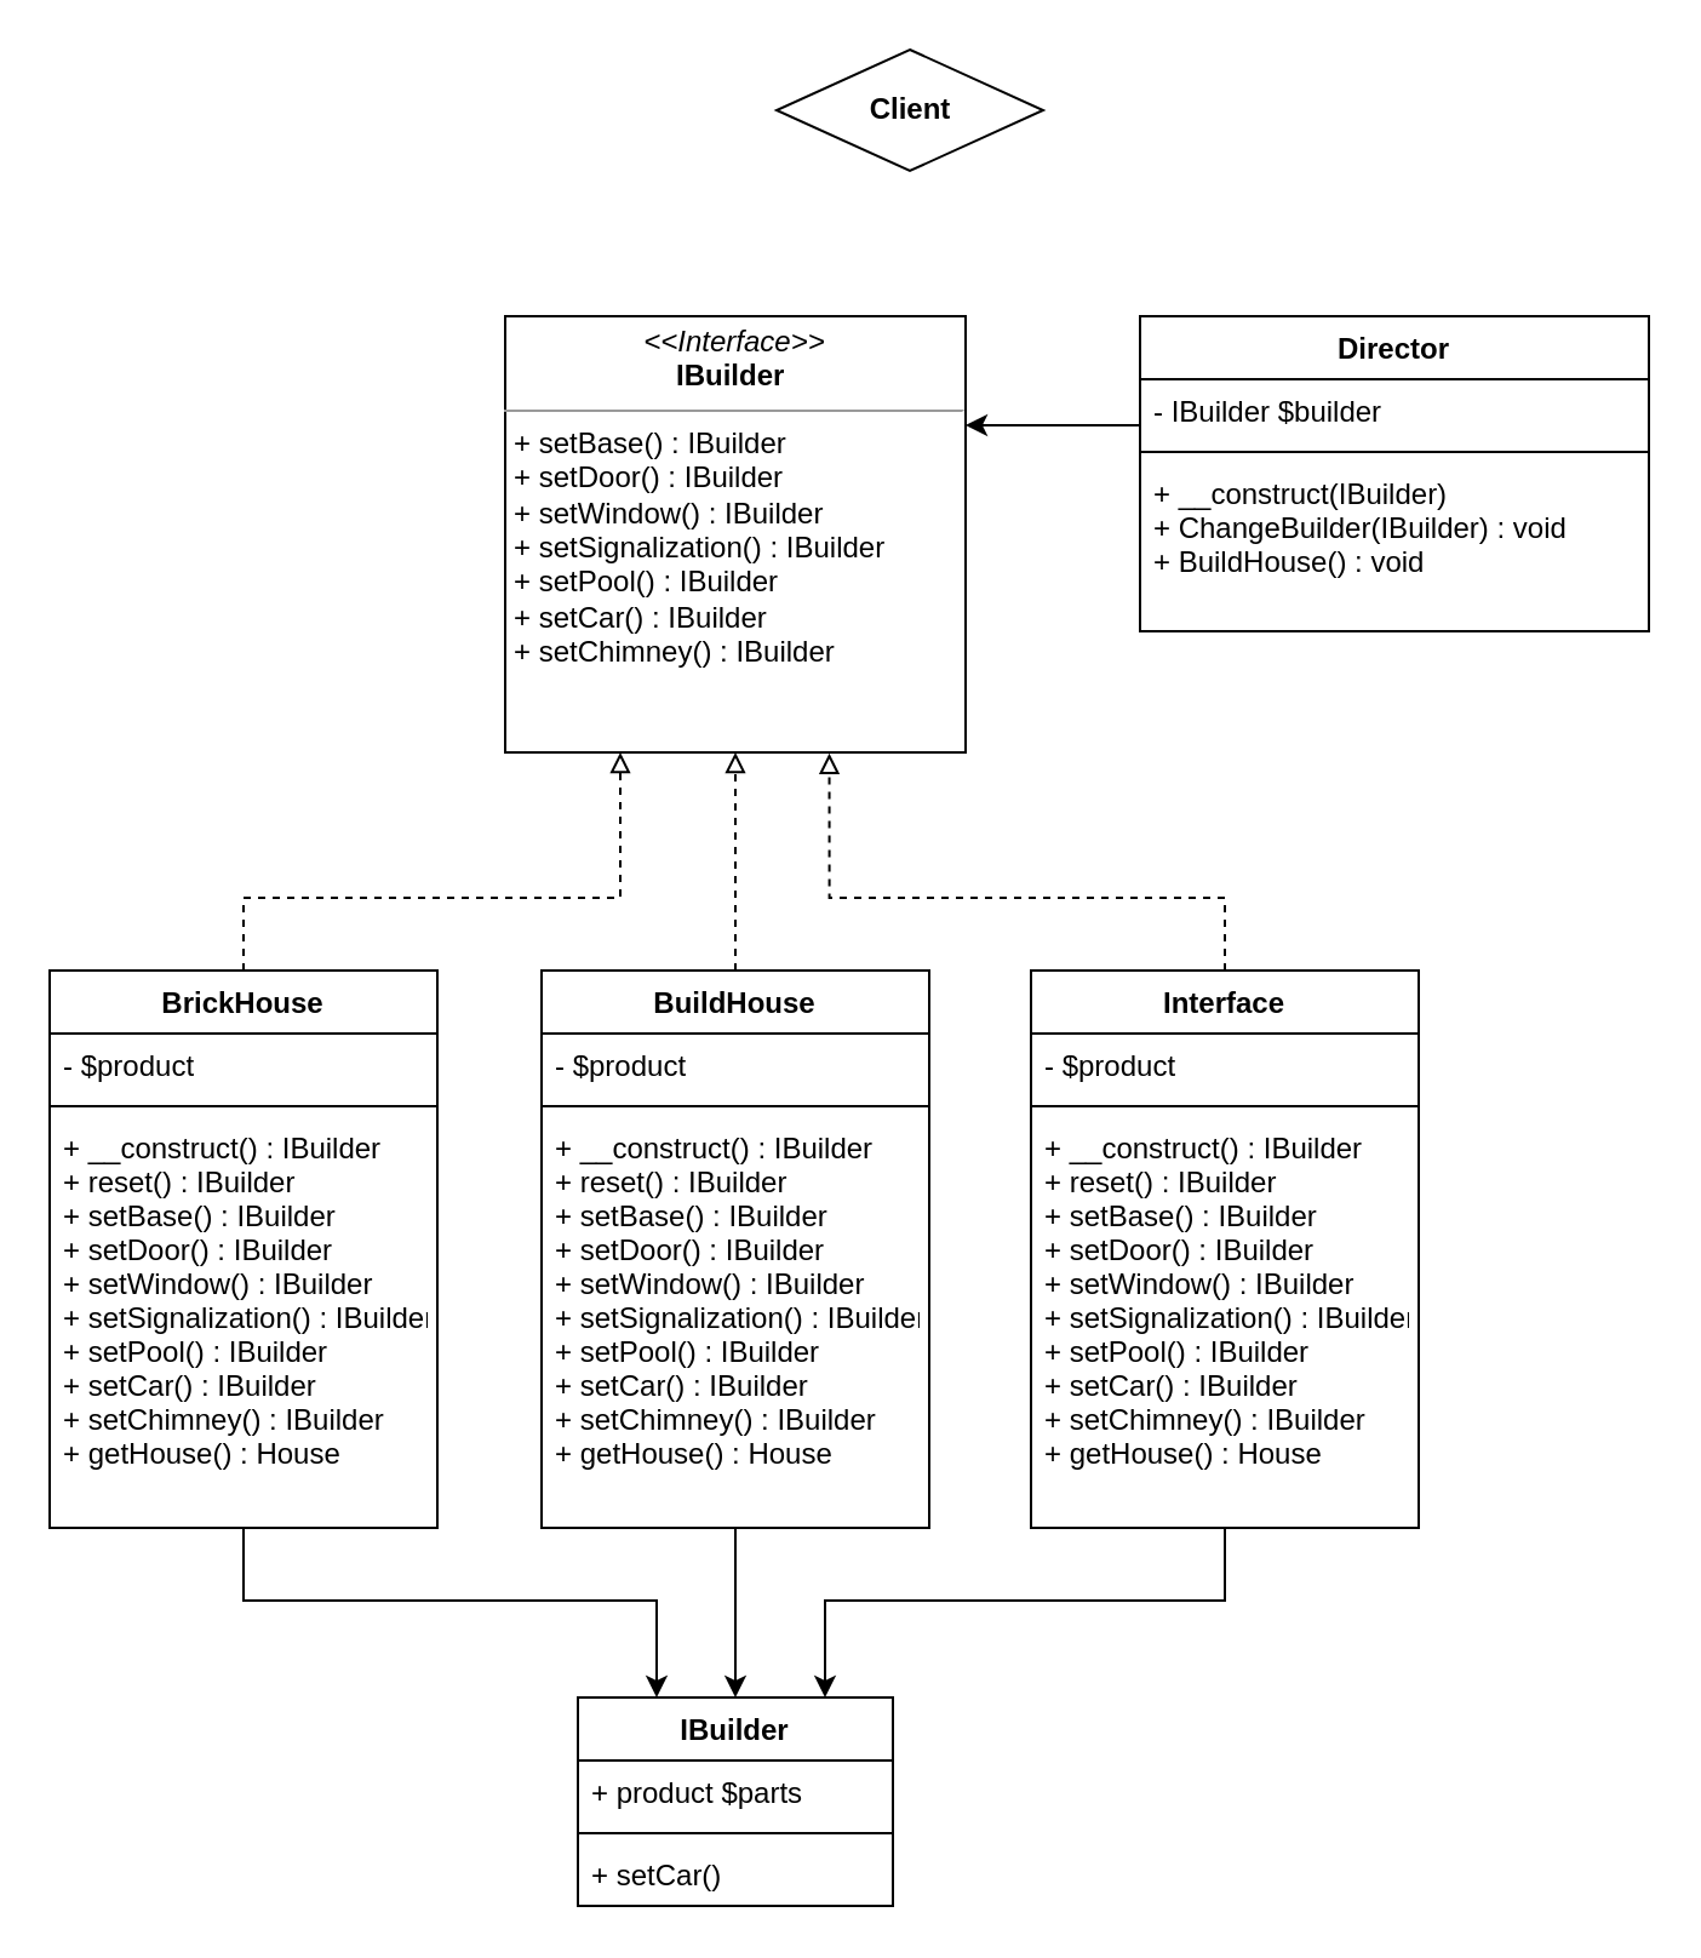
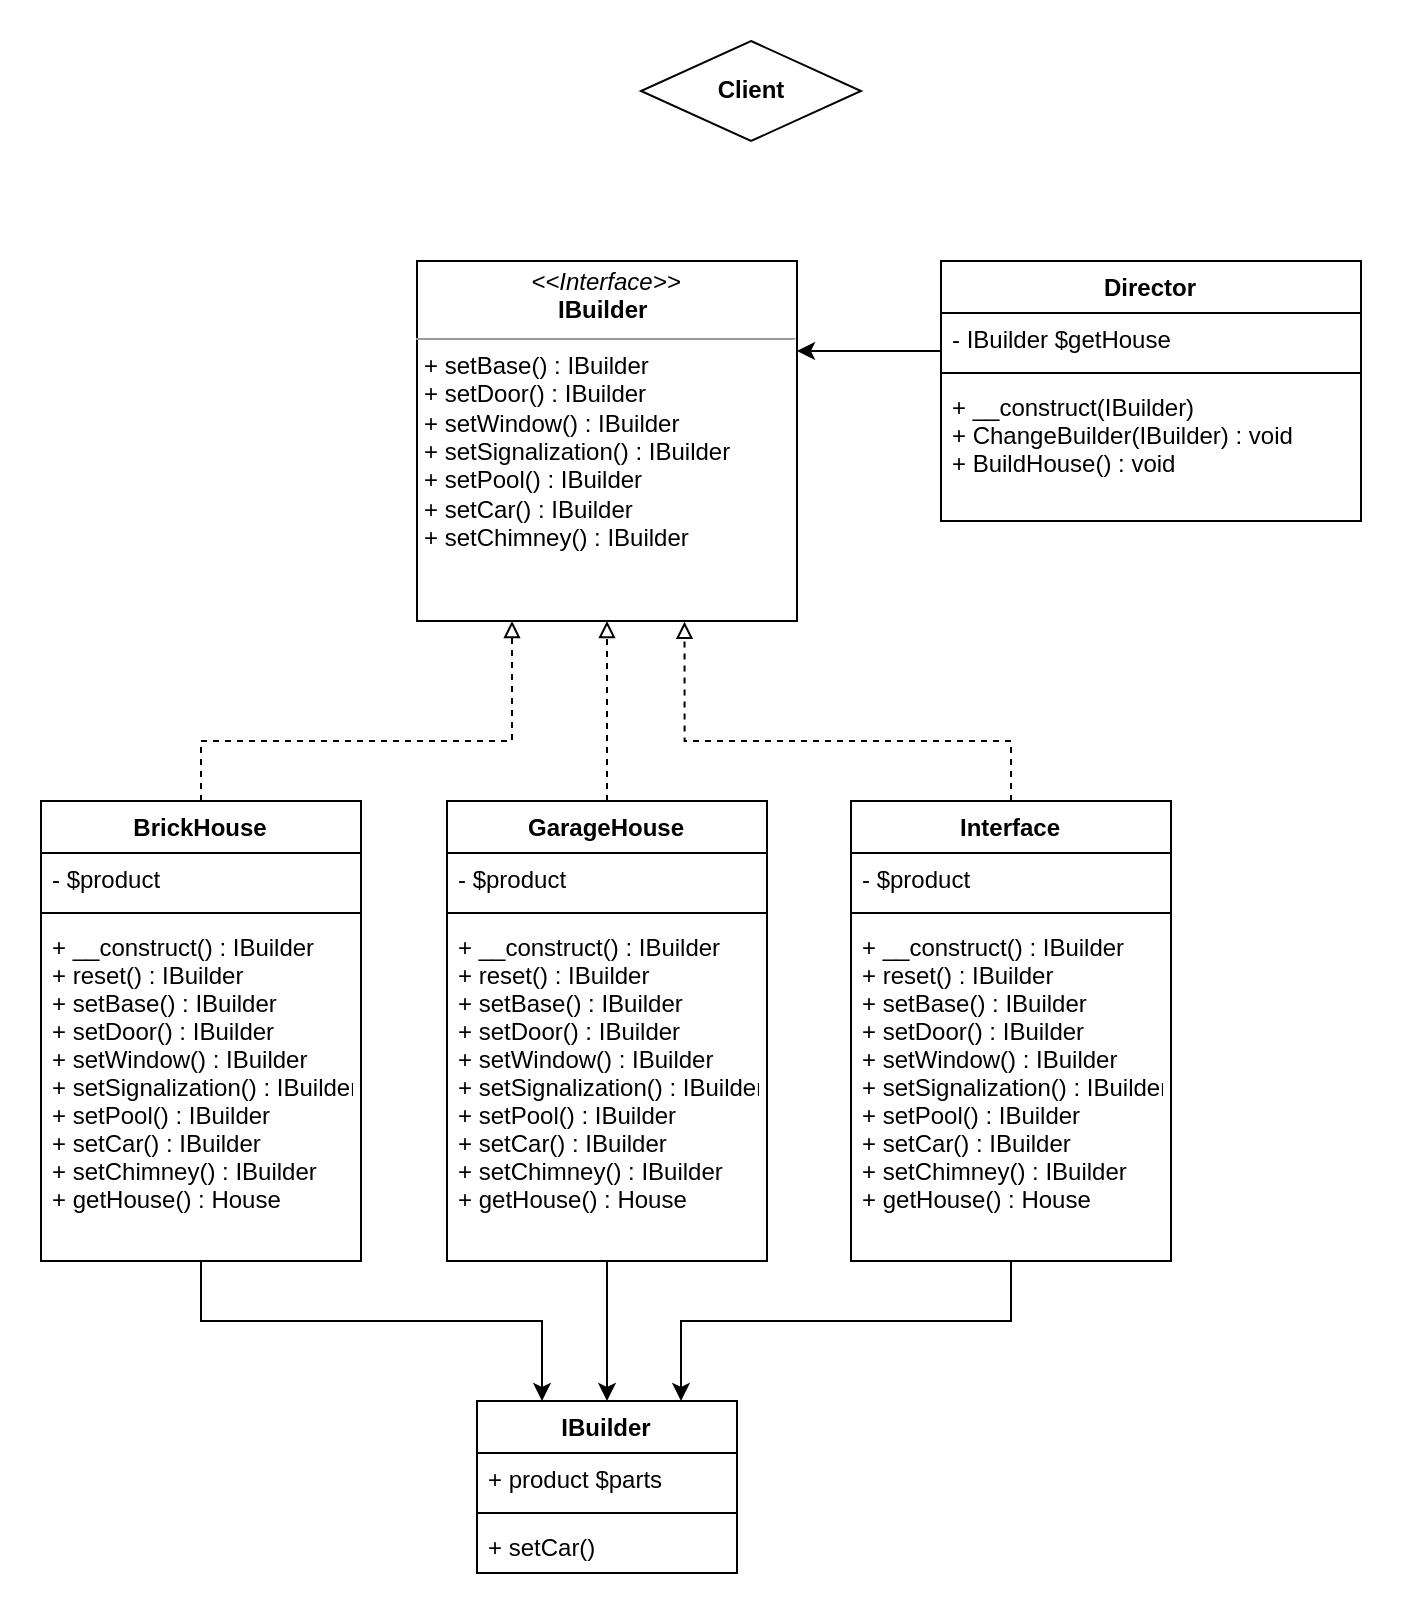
- <mxCell id="24" value="- IBuilder $builder" style="text;strokeColor=none;fillColor=none;align=left;verticalAlign=top;spacingLeft=4;spacingRight=4;overflow=hidden;rotatable=0;points=[[0,0.5],[1,0.5]];portConstraint=eastwest;" parent="23" vertex="1"><mxGeometry y="26" width="210" height="26" as="geometry" /></mxCell>
+ <mxCell id="24" value="- IBuilder $getHouse" style="text;strokeColor=none;fillColor=none;align=left;verticalAlign=top;spacingLeft=4;spacingRight=4;overflow=hidden;rotatable=0;points=[[0,0.5],[1,0.5]];portConstraint=eastwest;" parent="23" vertex="1"><mxGeometry y="26" width="210" height="26" as="geometry" /></mxCell>
- <mxCell id="14" value="BuildHouse" style="swimlane;fontStyle=1;align=center;verticalAlign=top;childLayout=stackLayout;horizontal=1;startSize=26;horizontalStack=0;resizeParent=1;resizeParentMax=0;resizeLast=0;collapsible=1;marginBottom=0;" parent="1" vertex="1"><mxGeometry x="223" y="400" width="160" height="230" as="geometry"><mxRectangle x="280" y="360" width="110" height="26" as="alternateBounds" /></mxGeometry></mxCell>
+ <mxCell id="14" value="GarageHouse" style="swimlane;fontStyle=1;align=center;verticalAlign=top;childLayout=stackLayout;horizontal=1;startSize=26;horizontalStack=0;resizeParent=1;resizeParentMax=0;resizeLast=0;collapsible=1;marginBottom=0;" parent="1" vertex="1"><mxGeometry x="223" y="400" width="160" height="230" as="geometry"><mxRectangle x="280" y="360" width="110" height="26" as="alternateBounds" /></mxGeometry></mxCell>
